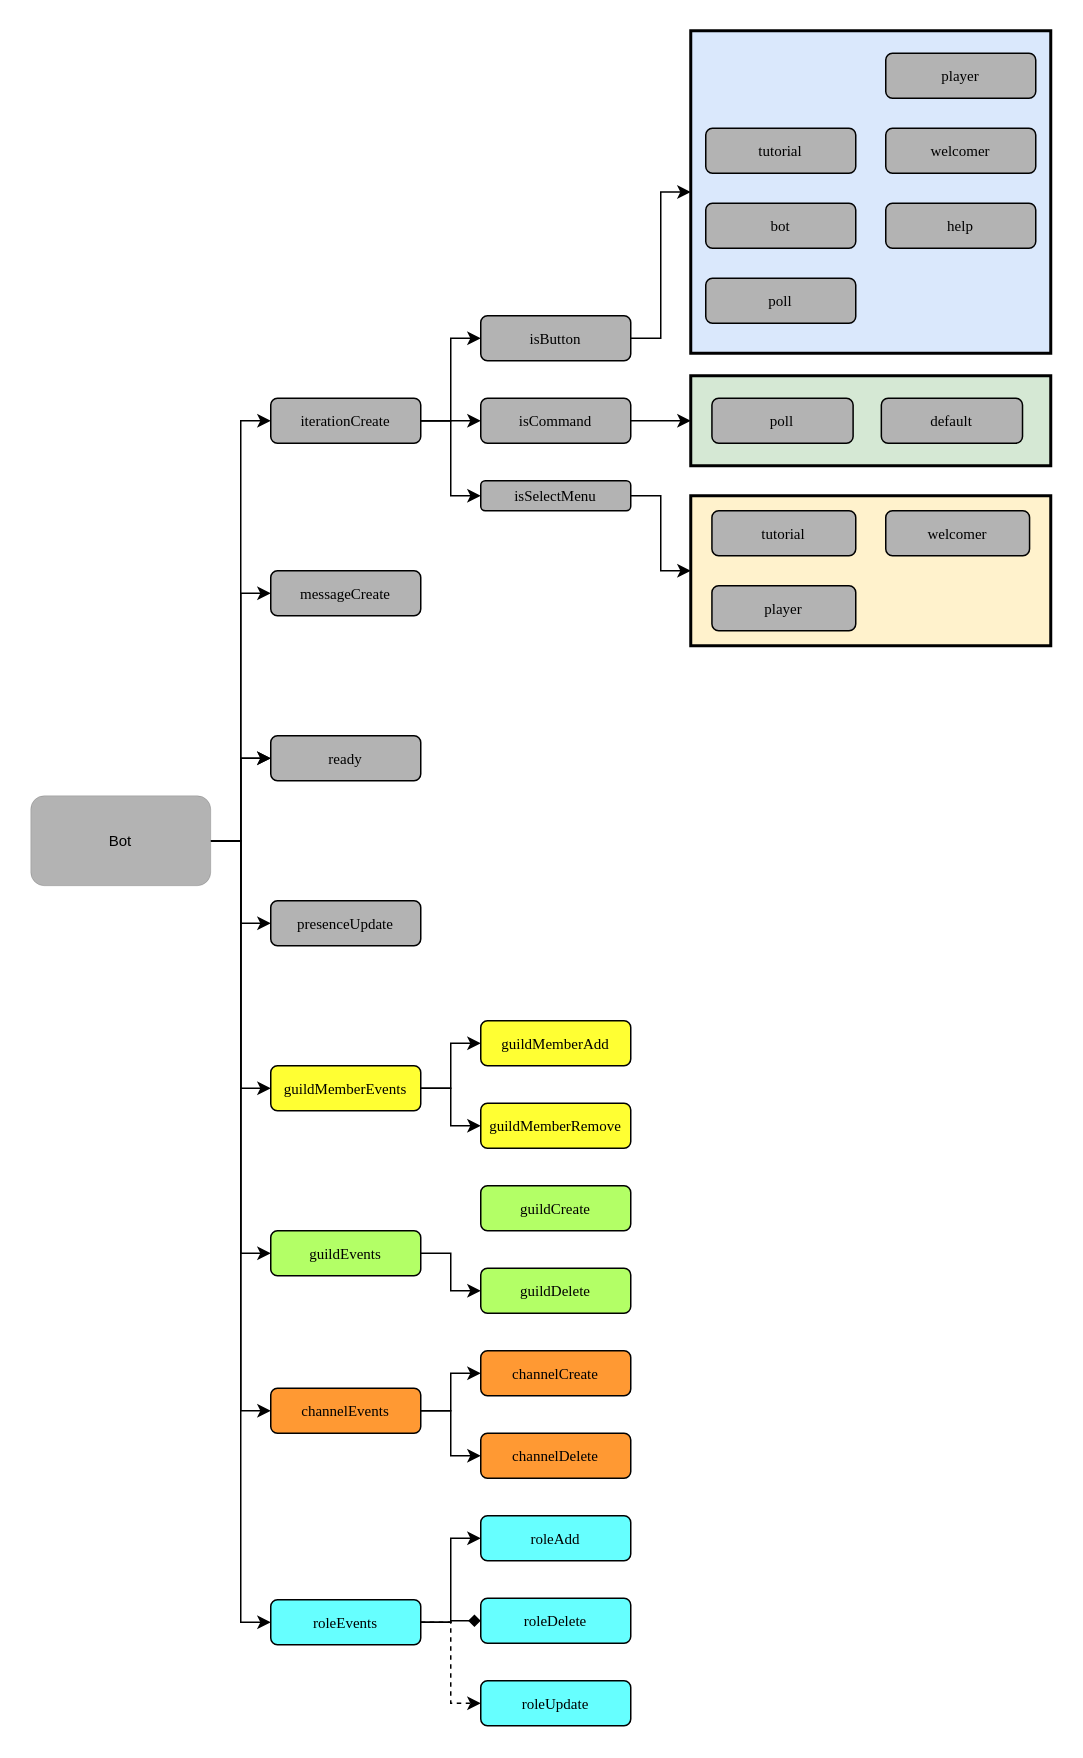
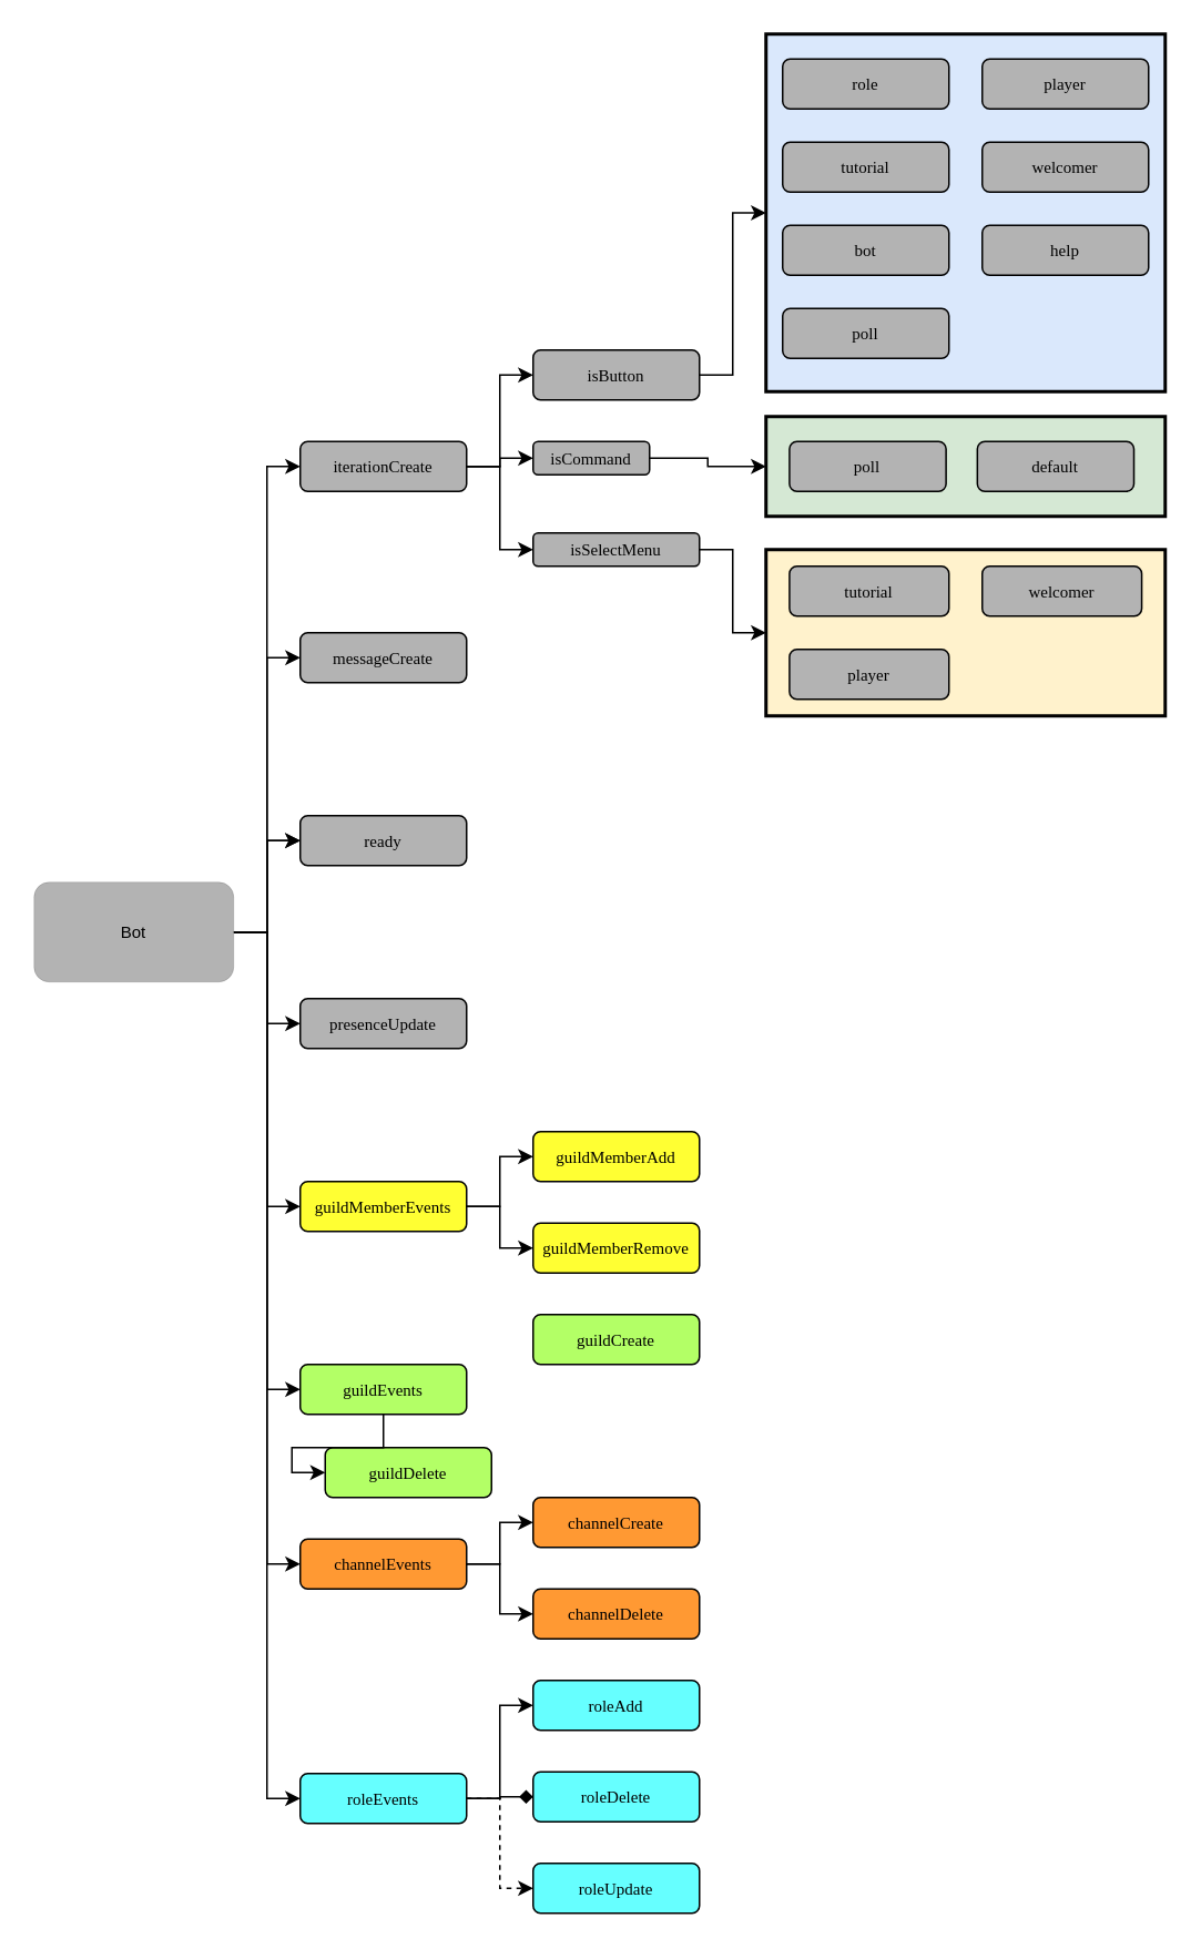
+ <mxCell id="47" value="role" style="rounded=1;whiteSpace=wrap;html=1;shadow=0;labelBackgroundColor=none;strokeWidth=1;fontFamily=Verdana;fontSize=10;align=center;fillColor=#B3B3B3;" vertex="1" parent="46"><mxGeometry x="10" y="15" width="100" height="30" as="geometry" /></mxCell>
- <mxCell id="45" value="isCommand" style="rounded=1;whiteSpace=wrap;html=1;shadow=0;labelBackgroundColor=none;strokeWidth=1;fontFamily=Verdana;fontSize=10;align=center;fillColor=#B3B3B3;" vertex="1" parent="1"><mxGeometry x="320" y="265" width="100" height="30" as="geometry" /></mxCell>
+ <mxCell id="45" value="isCommand" style="rounded=1;whiteSpace=wrap;html=1;shadow=0;labelBackgroundColor=none;strokeWidth=1;fontFamily=Verdana;fontSize=10;align=center;fillColor=#B3B3B3;" vertex="1" parent="1"><mxGeometry x="320" y="265" width="70" height="20" as="geometry" /></mxCell>
- <mxCell id="14" value="guildDelete" style="rounded=1;whiteSpace=wrap;html=1;shadow=0;labelBackgroundColor=none;strokeWidth=1;fontFamily=Verdana;fontSize=10;align=center;fillColor=#B3FF66;" vertex="1" parent="1"><mxGeometry x="320" y="845" width="100" height="30" as="geometry" /></mxCell>
+ <mxCell id="14" value="guildDelete" style="rounded=1;whiteSpace=wrap;html=1;shadow=0;labelBackgroundColor=none;strokeWidth=1;fontFamily=Verdana;fontSize=10;align=center;fillColor=#B3FF66;" vertex="1" parent="1"><mxGeometry x="195" y="870" width="100" height="30" as="geometry" /></mxCell>
